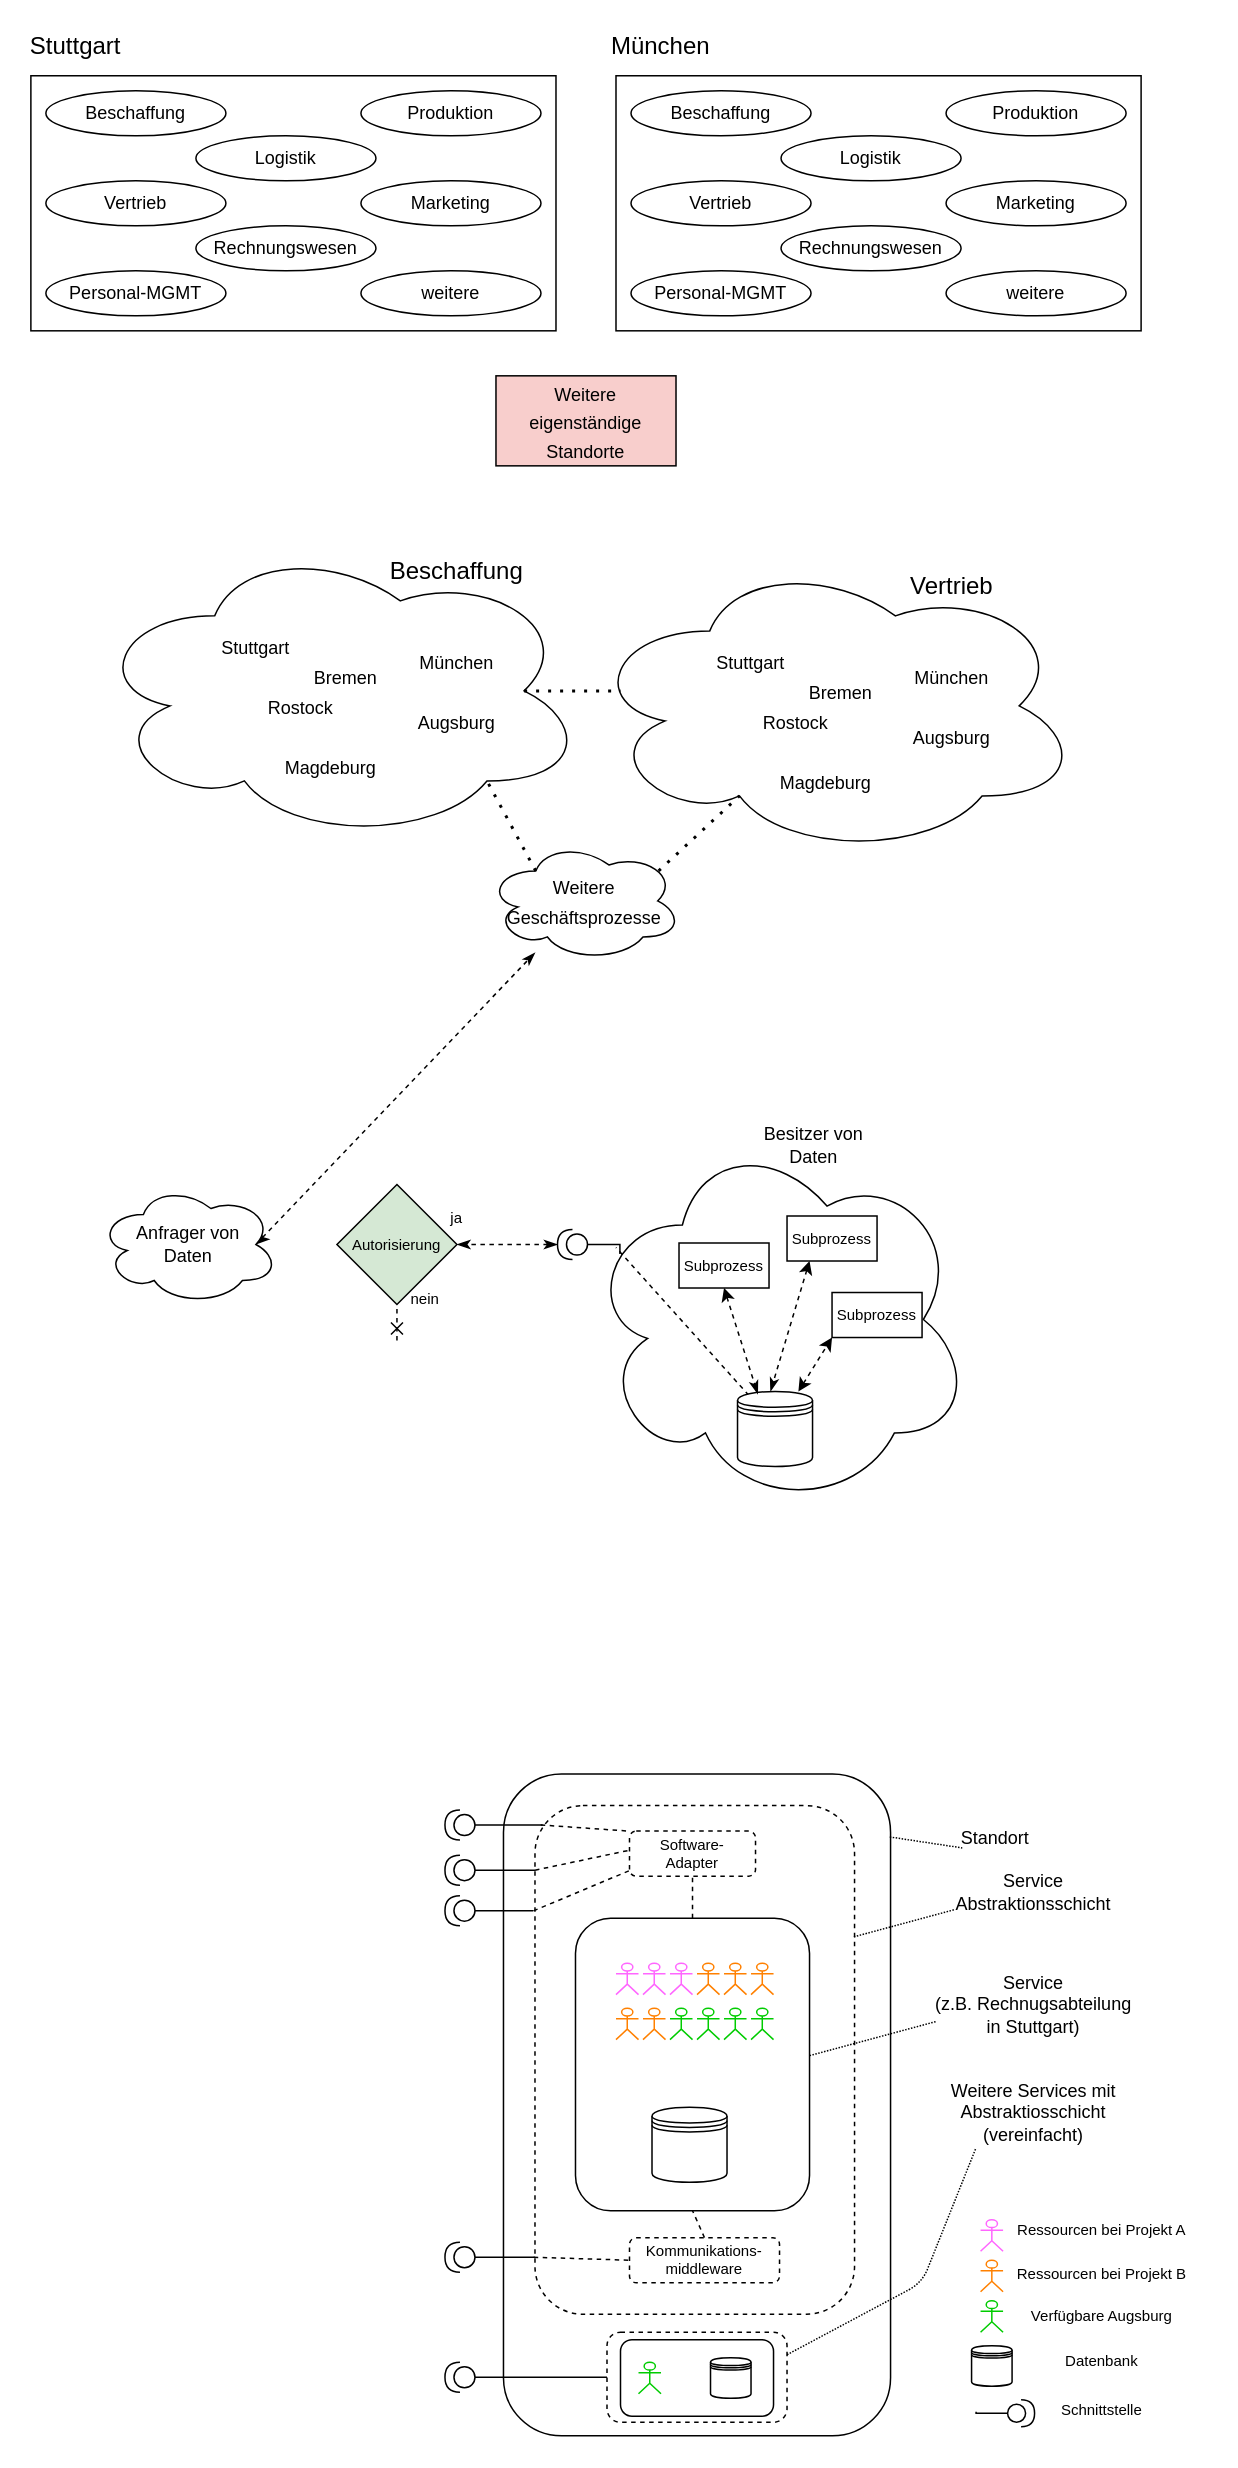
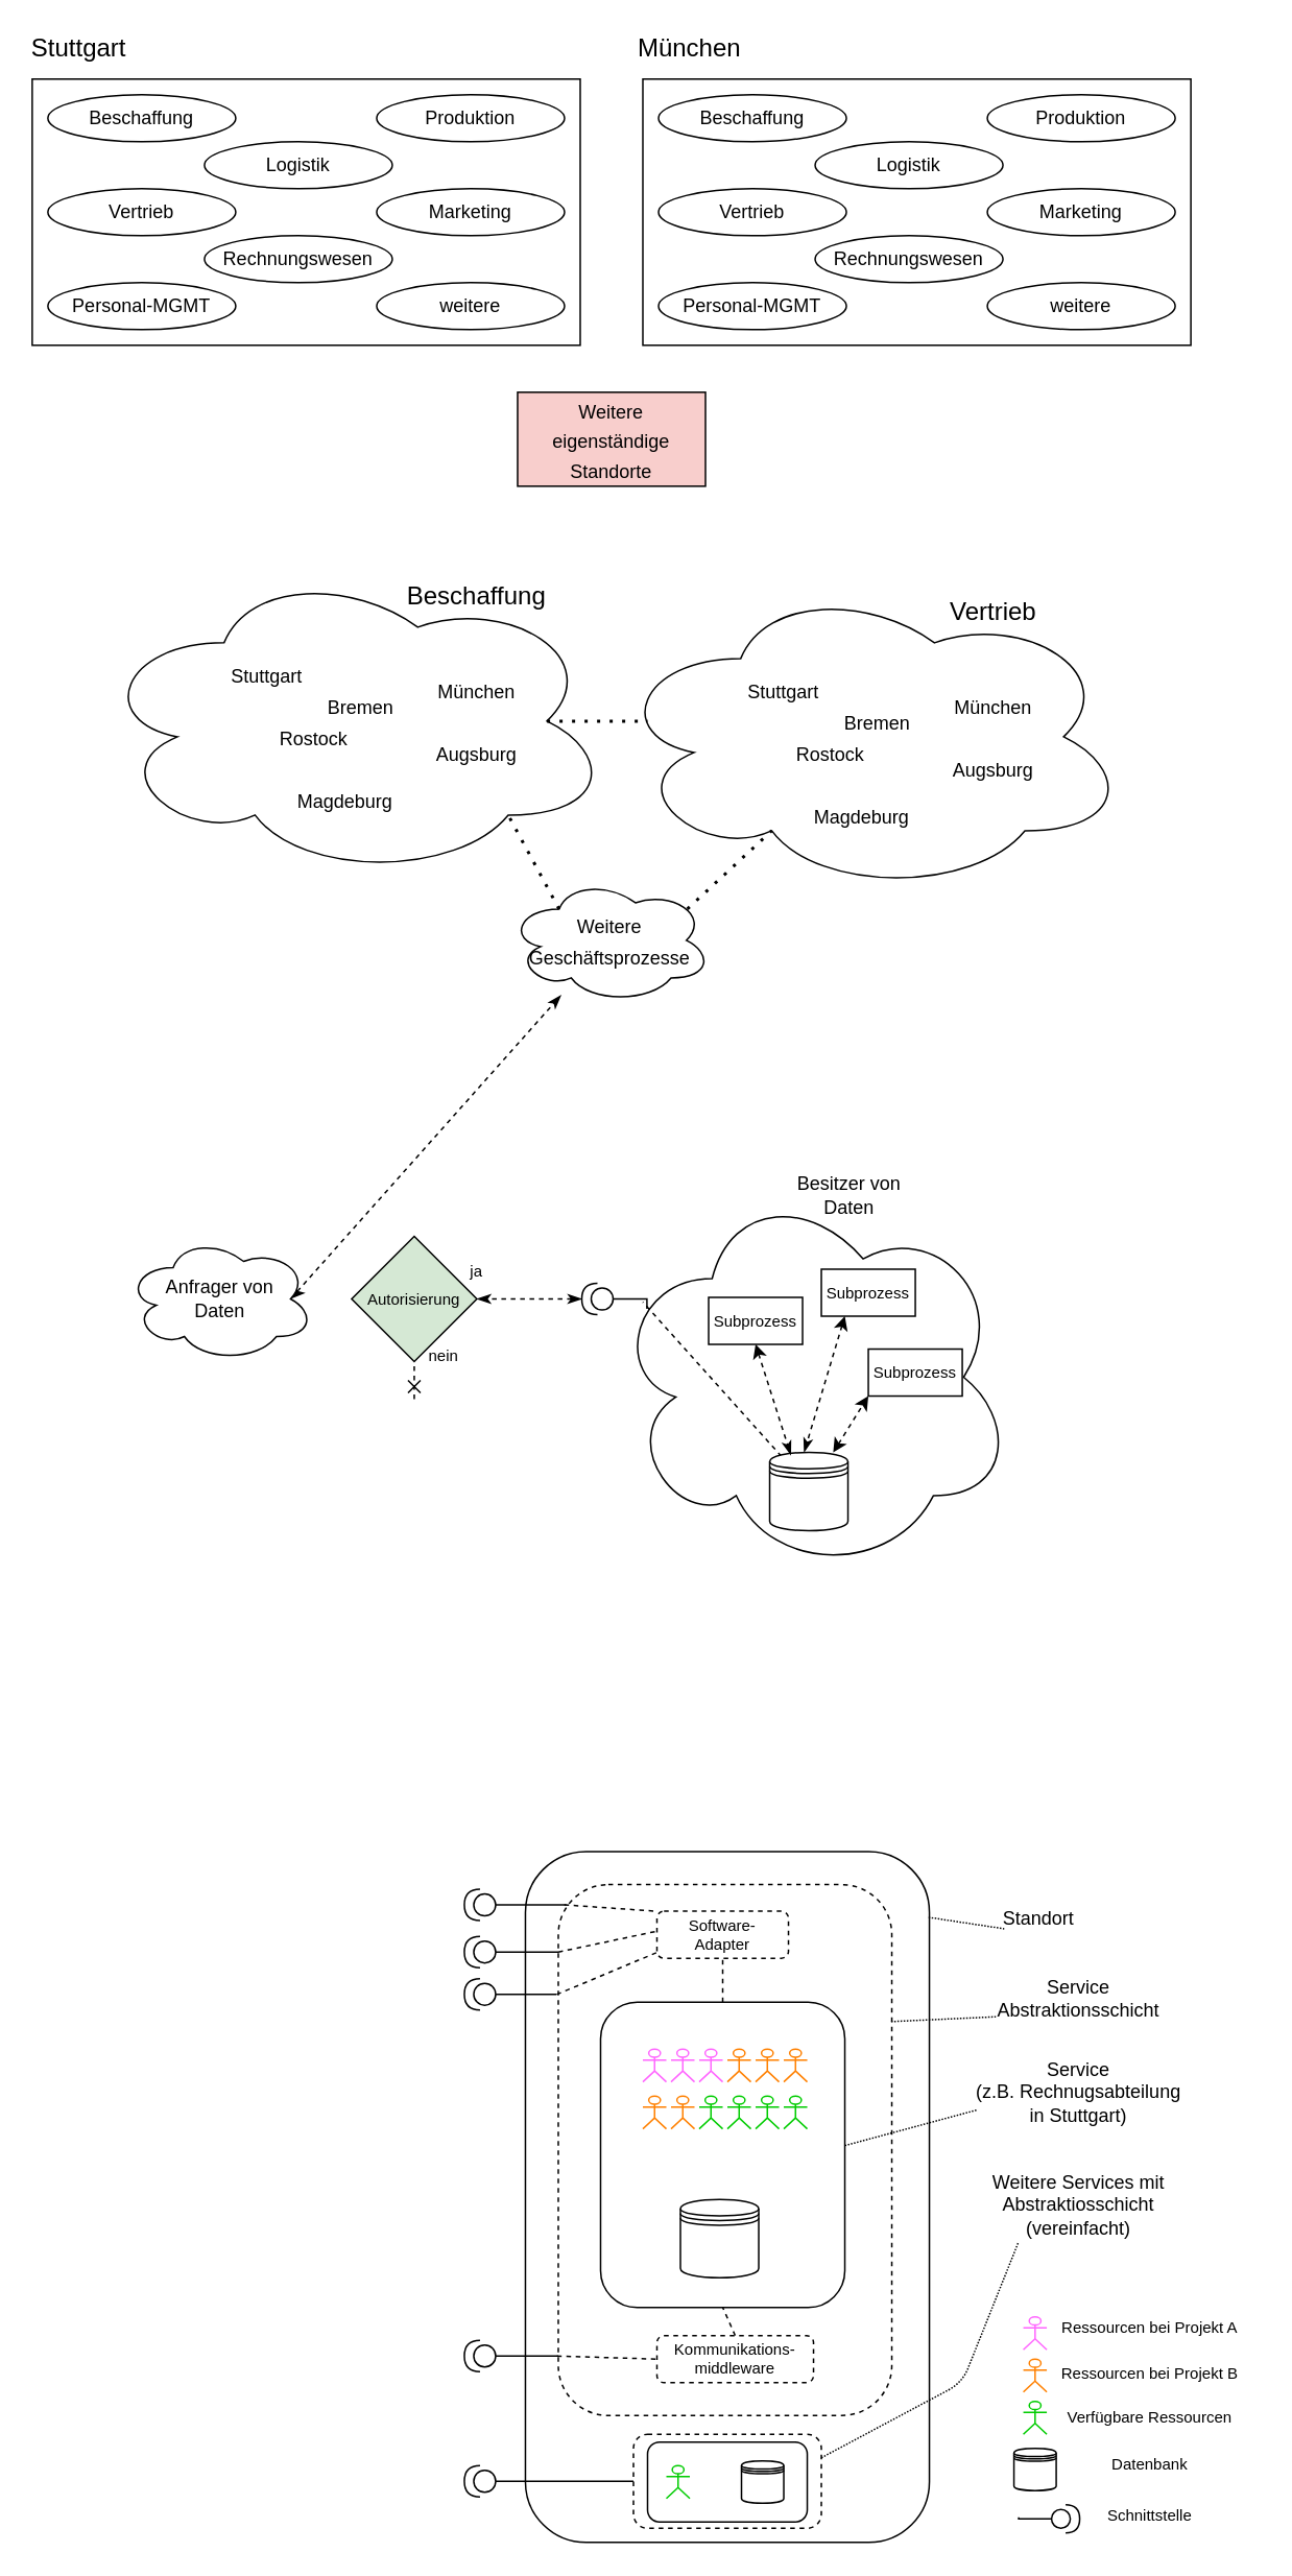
- <mxCell id="55" value="Anfrager von&lt;br&gt;Daten" style="ellipse;shape=cloud;whiteSpace=wrap;html=1;" parent="1" vertex="1"><mxGeometry x="65" y="789" width="120" height="80" as="geometry" /></mxCell>
+ <mxCell id="55" value="Anfrager von&lt;br&gt;Daten" style="ellipse;shape=cloud;whiteSpace=wrap;html=1;" parent="1" vertex="1"><mxGeometry x="80" y="789" width="120" height="80" as="geometry" /></mxCell>
- <mxCell id="84" value="Service&lt;br&gt;Abstraktionsschicht" style="text;html=1;strokeColor=none;fillColor=none;align=center;verticalAlign=middle;whiteSpace=wrap;rounded=0;fontSize=12;" parent="1" vertex="1"><mxGeometry x="617.5" y="1251" width="141" height="20" as="geometry" /></mxCell>
+ <mxCell id="84" value="Service&lt;br&gt;Abstraktionsschicht" style="text;html=1;strokeColor=none;fillColor=none;align=center;verticalAlign=middle;whiteSpace=wrap;rounded=0;fontSize=12;" parent="1" vertex="1"><mxGeometry x="617.5" y="1266" width="141" height="20" as="geometry" /></mxCell>
- <mxCell id="100" value="Verfügbare Augsburg" style="text;html=1;strokeColor=none;fillColor=none;align=center;verticalAlign=middle;whiteSpace=wrap;rounded=0;fontSize=10;" parent="94" vertex="1"><mxGeometry x="18" y="57" width="138" height="20" as="geometry" /></mxCell>
+ <mxCell id="100" value="Verfügbare Ressourcen" style="text;html=1;strokeColor=none;fillColor=none;align=center;verticalAlign=middle;whiteSpace=wrap;rounded=0;fontSize=10;" parent="94" vertex="1"><mxGeometry x="18" y="57" width="138" height="20" as="geometry" /></mxCell>
